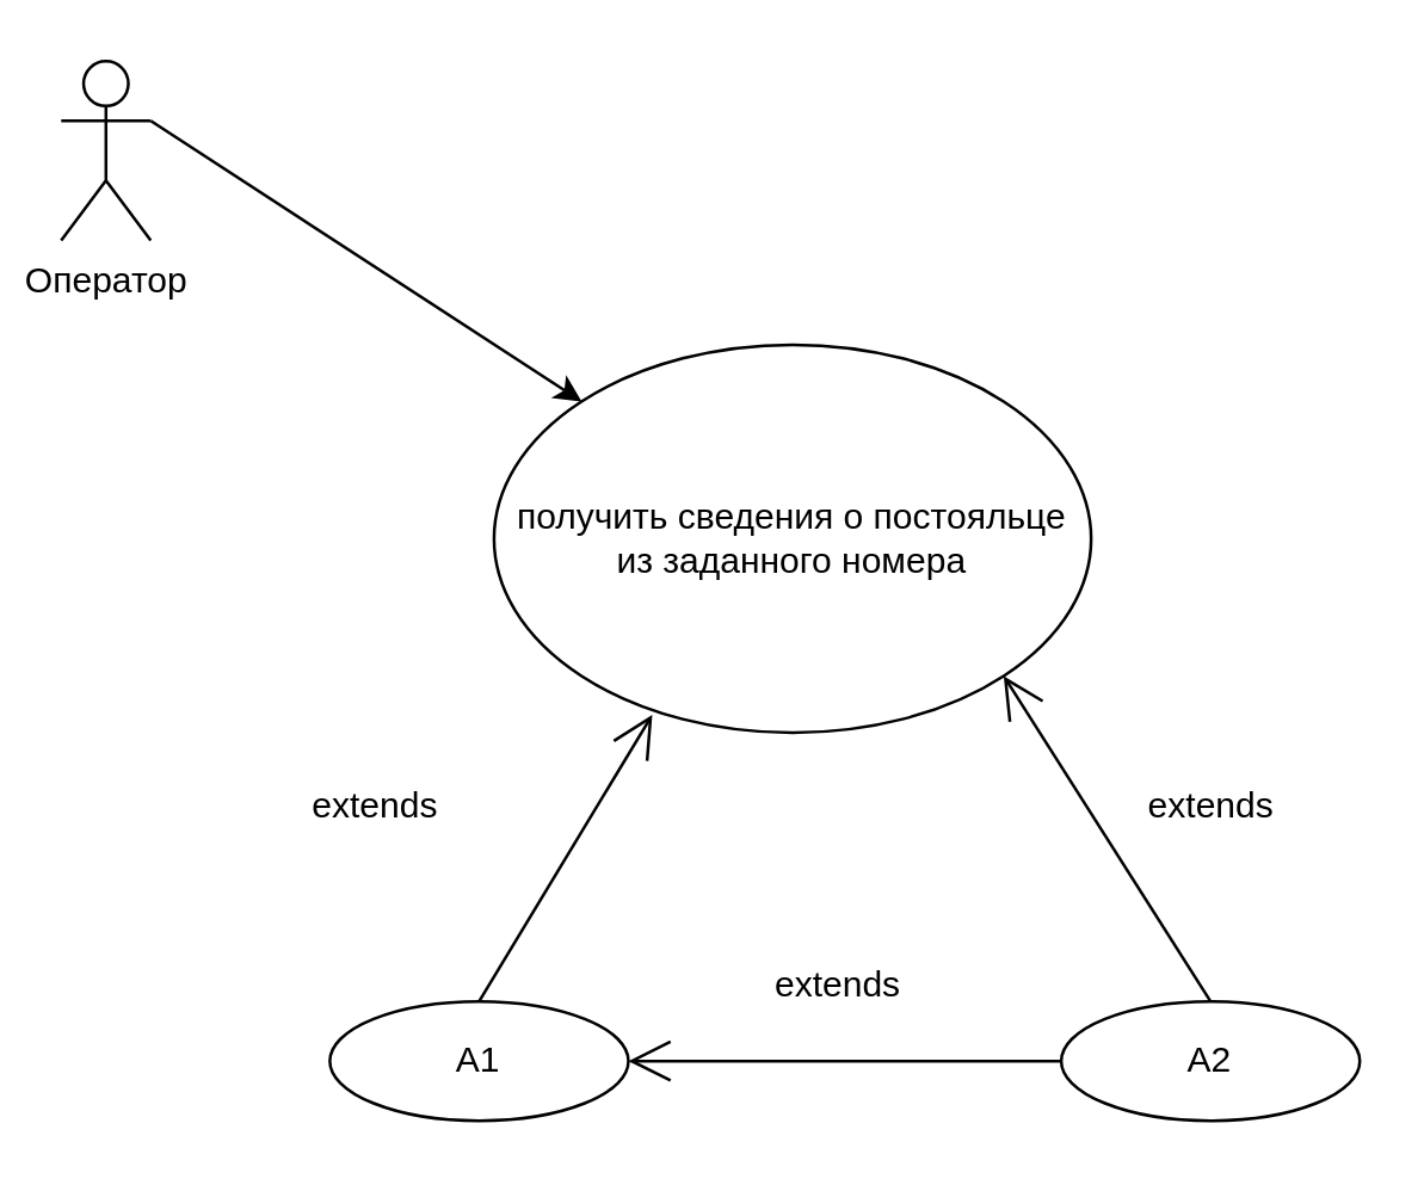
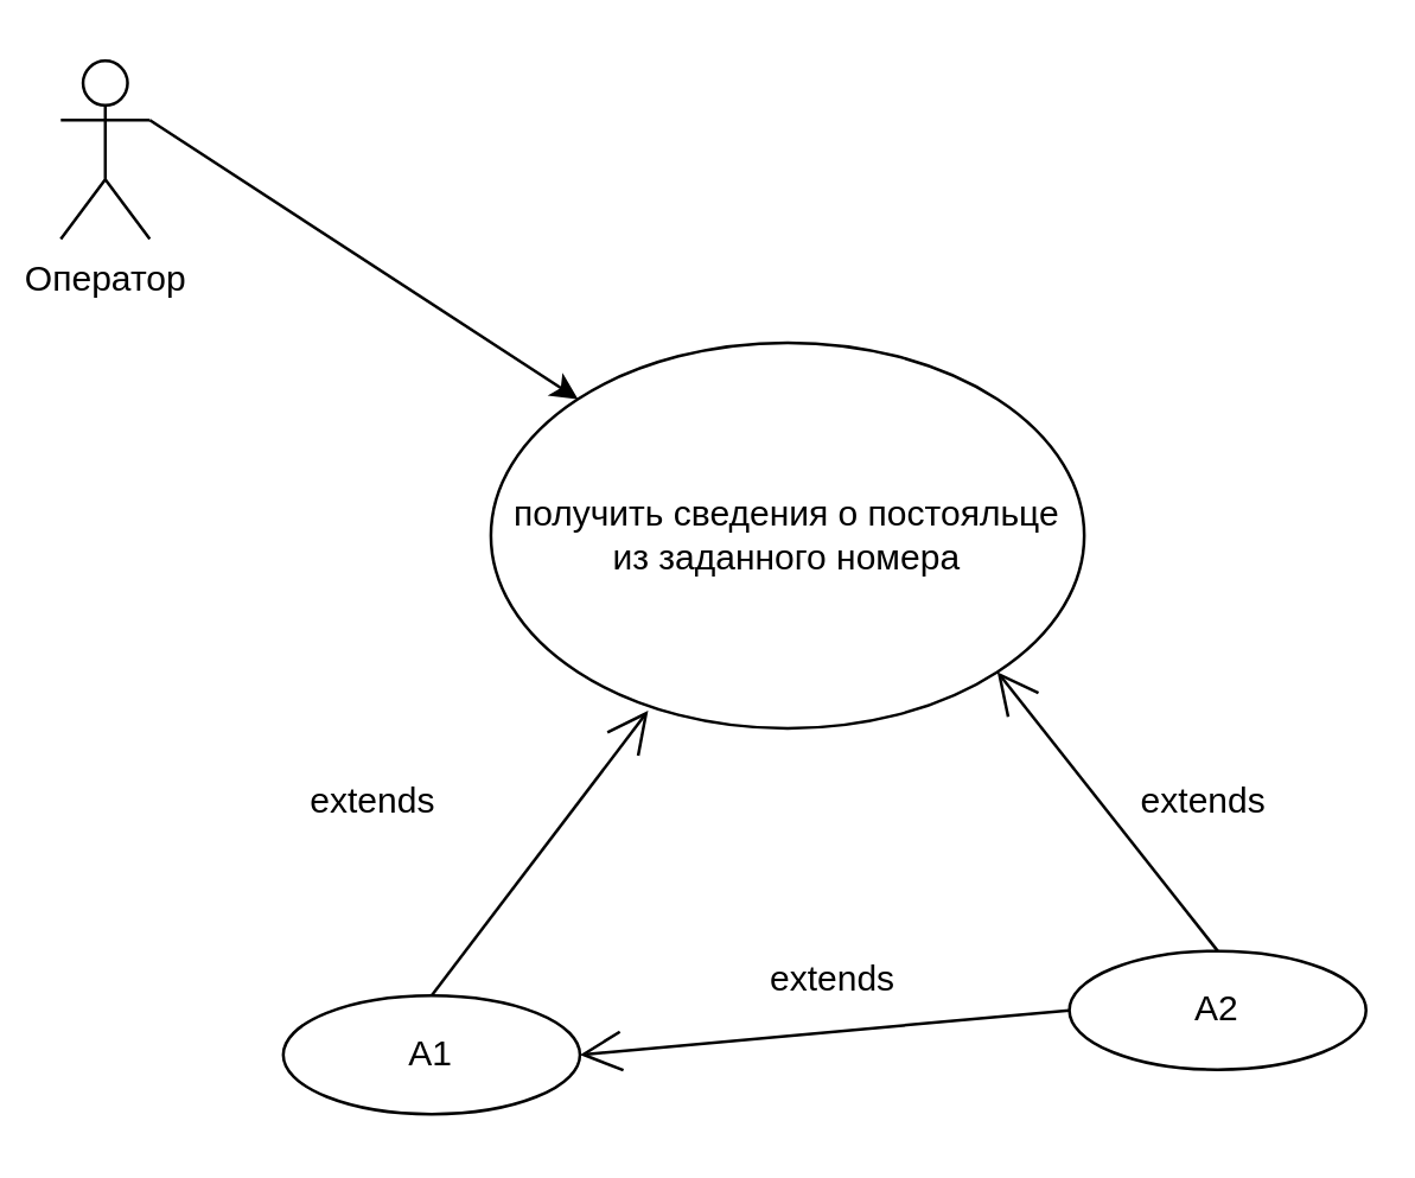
- <mxCell id="5" value="A1" style="ellipse;whiteSpace=wrap;html=1;align=center;" parent="1" vertex="1"><mxGeometry x="110" y="335" width="100" height="40" as="geometry" /></mxCell>
+ <mxCell id="5" value="A1" style="ellipse;whiteSpace=wrap;html=1;align=center;" parent="1" vertex="1"><mxGeometry x="95" y="335" width="100" height="40" as="geometry" /></mxCell>
- <mxCell id="4" value="A2" style="ellipse;whiteSpace=wrap;html=1;align=center;" parent="1" vertex="1"><mxGeometry x="355" y="335" width="100" height="40" as="geometry" /></mxCell>
+ <mxCell id="4" value="A2" style="ellipse;whiteSpace=wrap;html=1;align=center;" parent="1" vertex="1"><mxGeometry x="360" y="320" width="100" height="40" as="geometry" /></mxCell>
